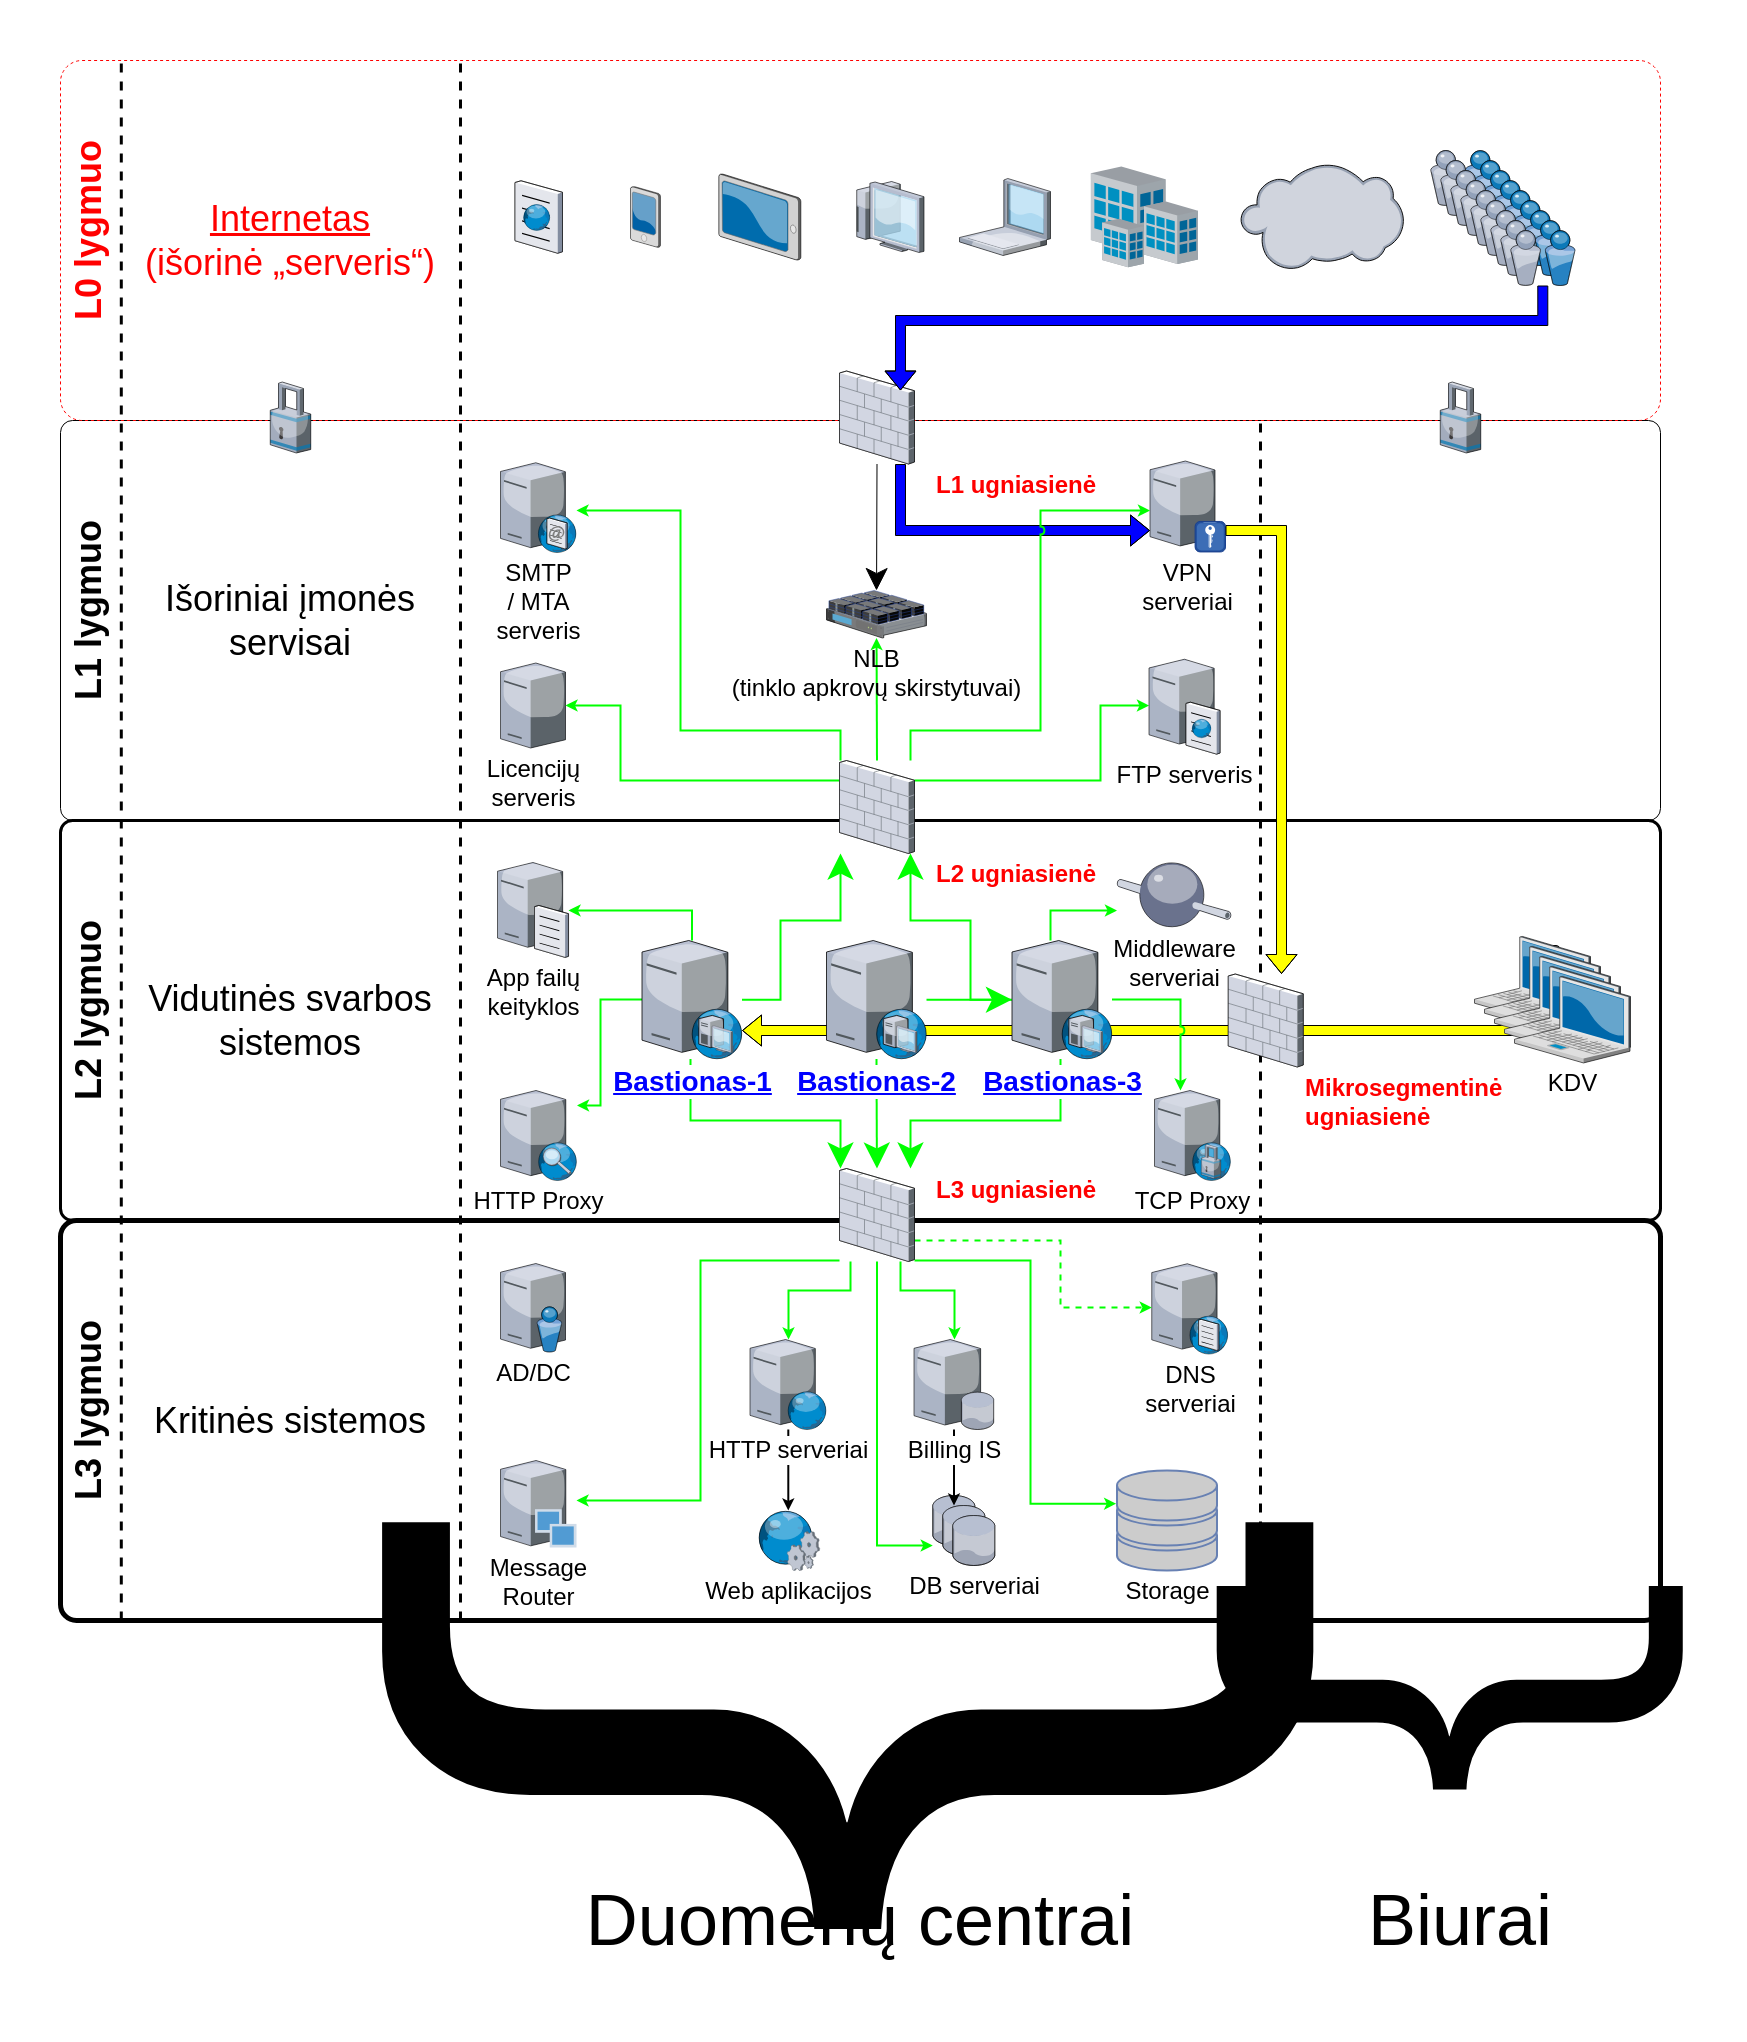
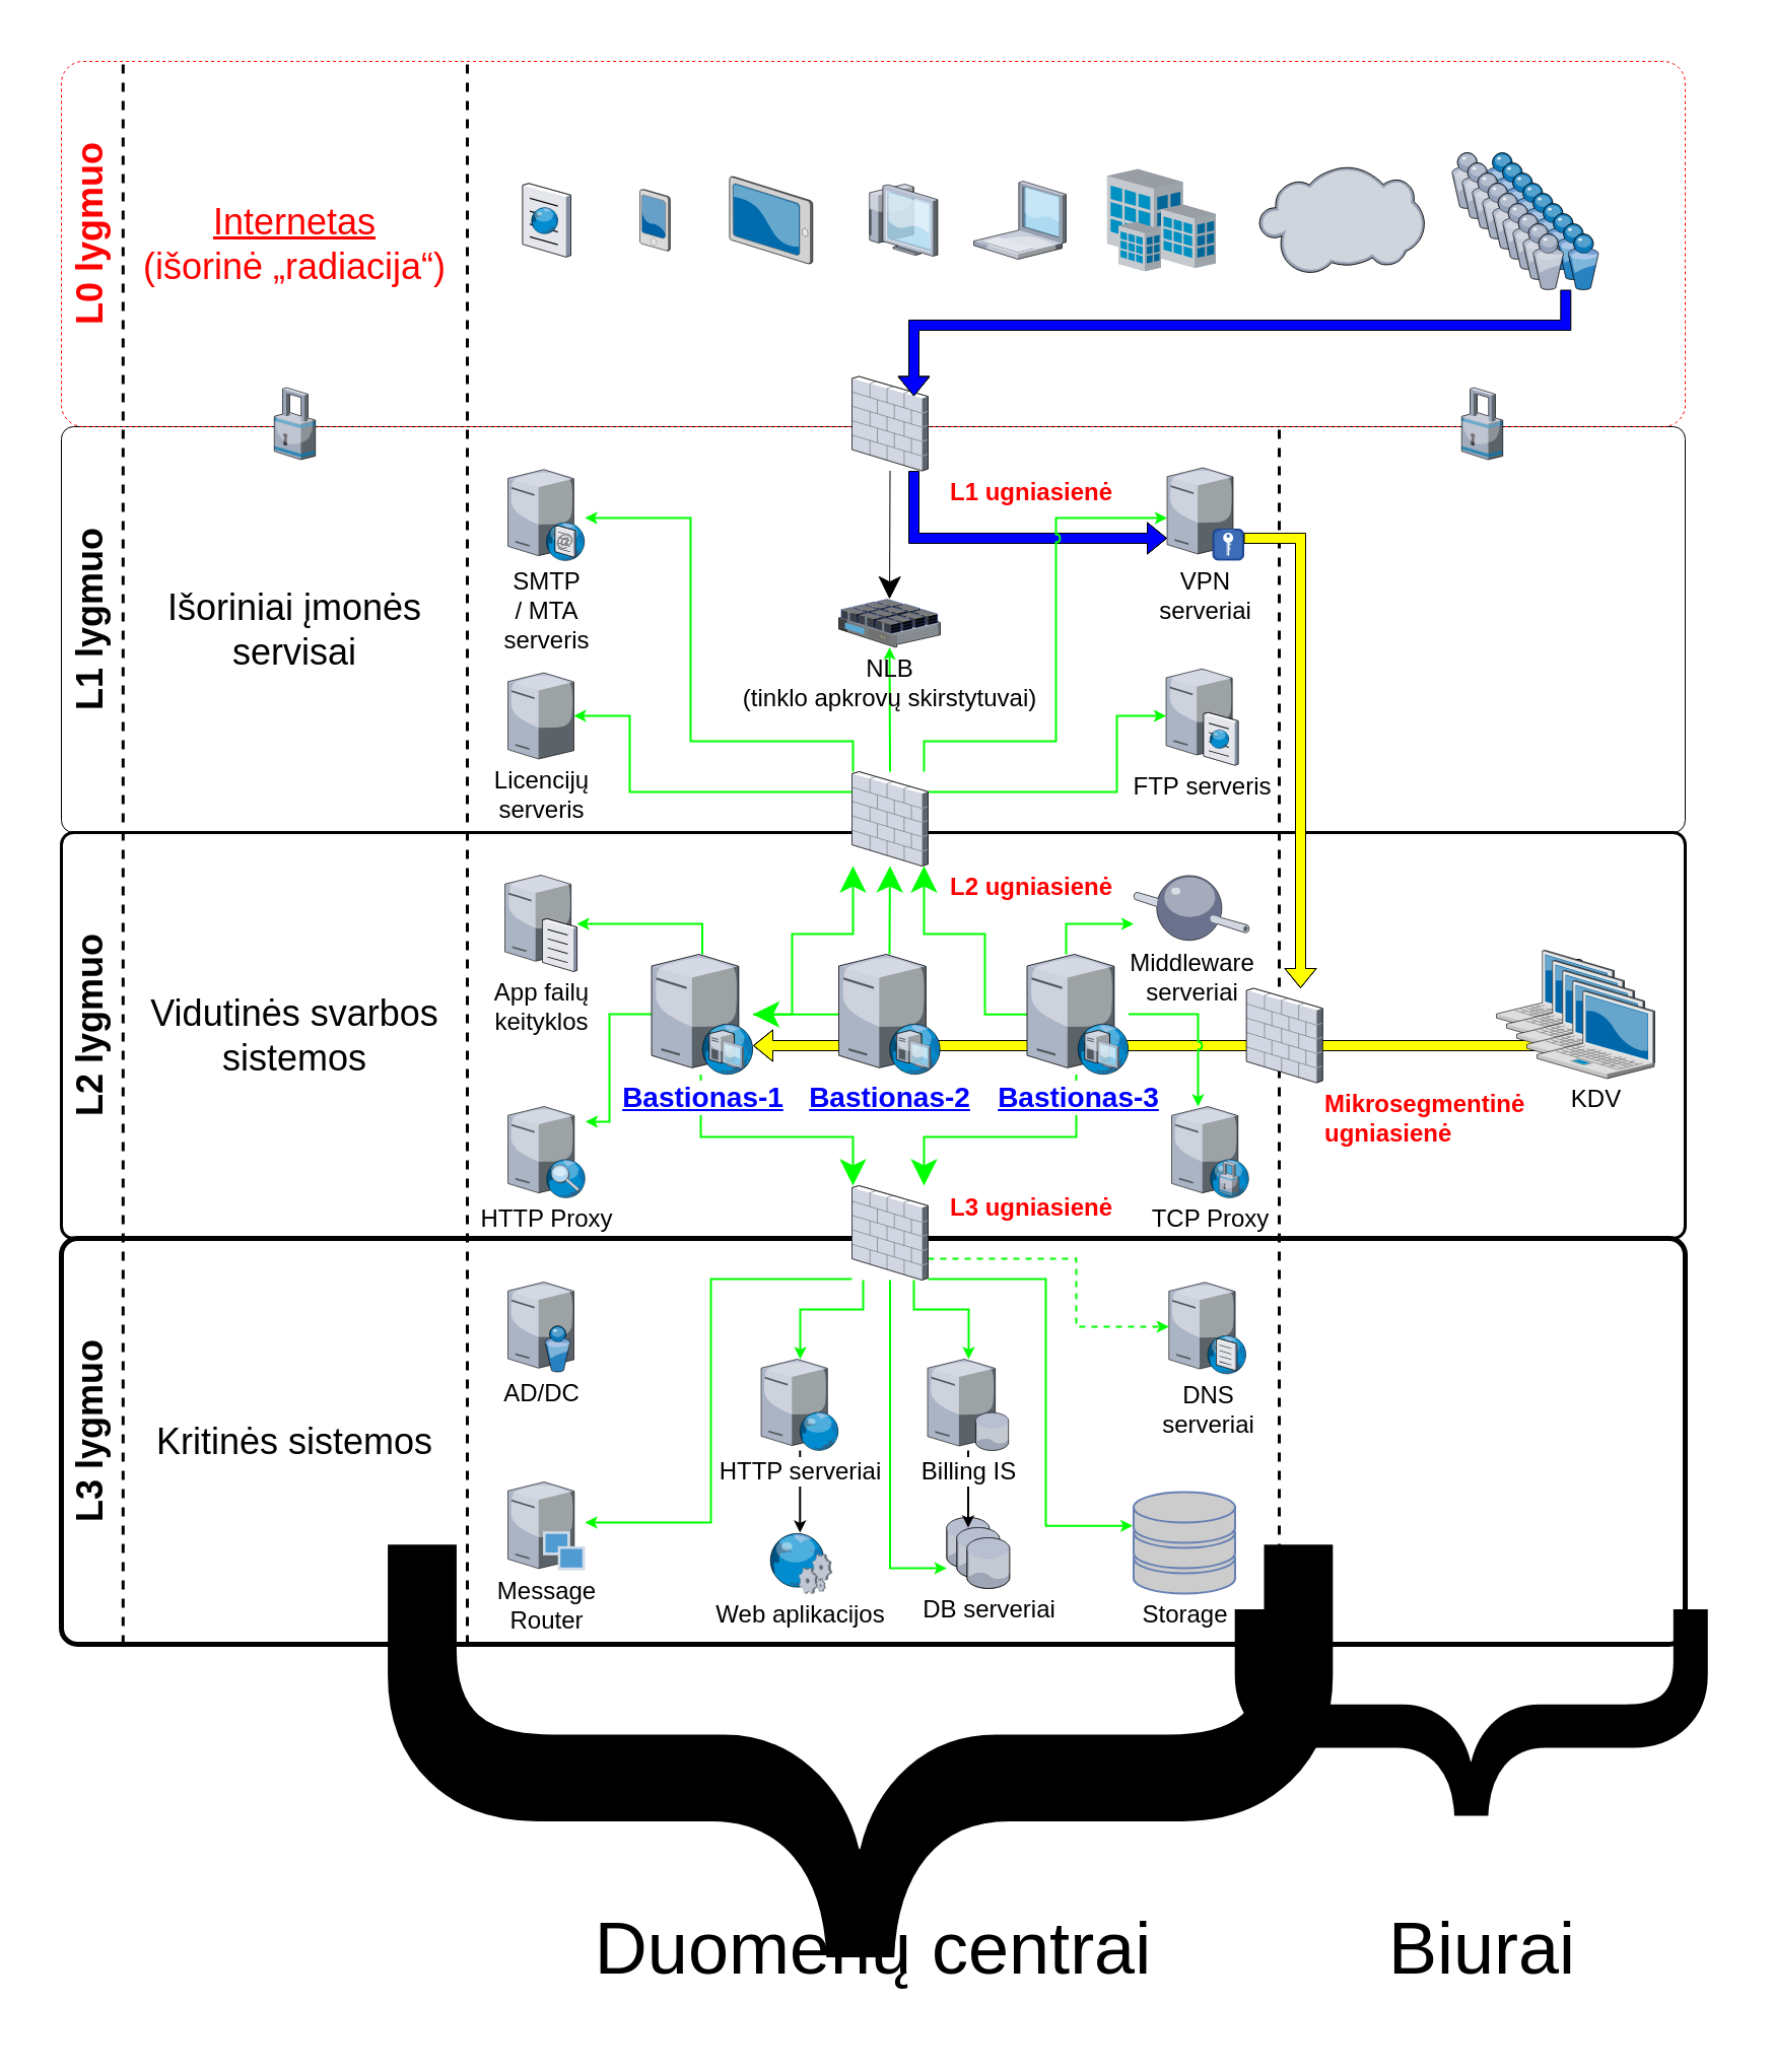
- <mxCell id="9" value="&lt;span style=&quot;font-family: &amp;#34;helvetica&amp;#34; ; font-size: 36px ; font-style: normal ; font-weight: 400 ; letter-spacing: normal ; text-indent: 0px ; text-transform: none ; word-spacing: 0px ; display: inline ; float: none&quot;&gt;&lt;u&gt;Internetas&lt;/u&gt;&lt;br&gt;(išorinė „serveris“)&lt;br&gt;&lt;/span&gt;" style="text;whiteSpace=wrap;html=1;fontSize=36;fontColor=#FF0000;labelBackgroundColor=none;align=center;verticalAlign=middle;" vertex="1" parent="1"><mxGeometry x="120" y="60" width="340" height="360" as="geometry" /></mxCell>
+ <mxCell id="9" value="&lt;span style=&quot;font-family: &amp;#34;helvetica&amp;#34; ; font-size: 36px ; font-style: normal ; font-weight: 400 ; letter-spacing: normal ; text-indent: 0px ; text-transform: none ; word-spacing: 0px ; display: inline ; float: none&quot;&gt;&lt;u&gt;Internetas&lt;/u&gt;&lt;br&gt;(išorinė „radiacija“)&lt;br&gt;&lt;/span&gt;" style="text;whiteSpace=wrap;html=1;fontSize=36;fontColor=#FF0000;labelBackgroundColor=none;align=center;verticalAlign=middle;" vertex="1" parent="1"><mxGeometry x="120" y="60" width="340" height="360" as="geometry" /></mxCell>
- <mxCell id="64" style="edgeStyle=orthogonalEdgeStyle;rounded=0;jumpStyle=arc;orthogonalLoop=1;jettySize=auto;html=1;fontFamily=Helvetica;fontSize=28;fontColor=#0000FF;startArrow=none;startFill=0;endArrow=classic;endFill=1;targetPerimeterSpacing=0;strokeColor=#00FF00;strokeWidth=2;fillColor=#FFFF00;endSize=20;" edge="1" parent="1" source="65" target="63"><mxGeometry relative="1" as="geometry" /></mxCell>
+ <mxCell id="64" style="edgeStyle=orthogonalEdgeStyle;rounded=0;jumpStyle=arc;orthogonalLoop=1;jettySize=auto;html=1;fontFamily=Helvetica;fontSize=28;fontColor=#0000FF;startArrow=none;startFill=0;endArrow=classic;endFill=1;targetPerimeterSpacing=0;strokeColor=#00FF00;strokeWidth=2;fillColor=#FFFF00;endSize=20;" edge="1" parent="1" source="65" target="19"><mxGeometry relative="1" as="geometry" /></mxCell>
- <mxCell id="51" style="edgeStyle=orthogonalEdgeStyle;rounded=0;jumpStyle=arc;orthogonalLoop=1;jettySize=auto;html=1;fontFamily=Helvetica;fontSize=32;fontColor=#0000FF;endSize=20;strokeWidth=2;strokeColor=#00FF00;" edge="1" parent="1" source="65" target="36"><mxGeometry relative="1" as="geometry" /></mxCell>
+ <mxCell id="51" style="edgeStyle=orthogonalEdgeStyle;rounded=0;jumpStyle=arc;orthogonalLoop=1;jettySize=auto;html=1;fontFamily=Helvetica;fontSize=32;fontColor=#0000FF;endSize=20;strokeWidth=2;strokeColor=#00FF00;" edge="1" parent="1" source="65" target="67"><mxGeometry relative="1" as="geometry" /></mxCell>
